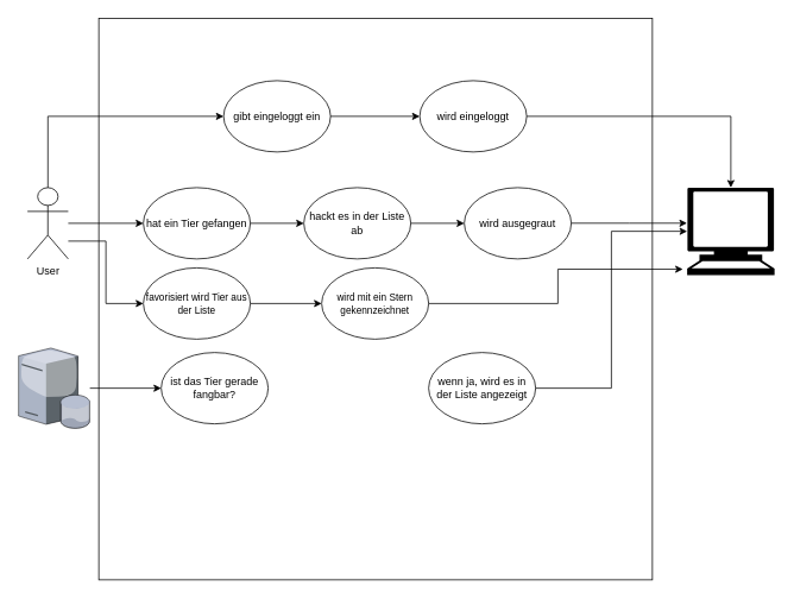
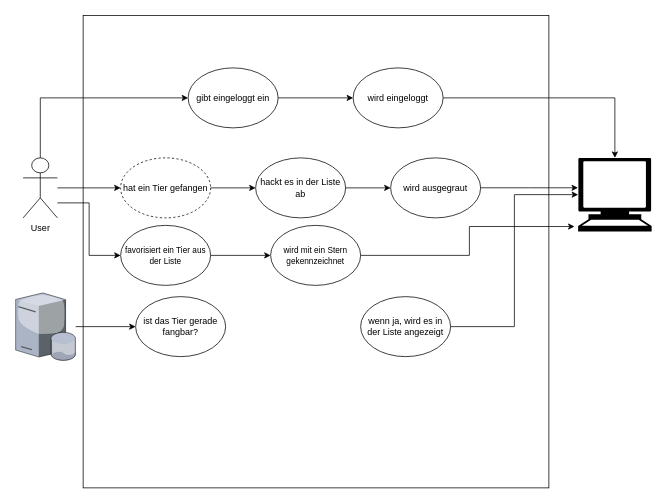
- <mxCell id="12" value="hat ein Tier gefangen" style="ellipse;whiteSpace=wrap;html=1;fillColor=none;" vertex="1" parent="1"><mxGeometry x="160" y="210" width="120" height="80" as="geometry" /></mxCell>
+ <mxCell id="12" value="hat ein Tier gefangen" style="ellipse;whiteSpace=wrap;html=1;fillColor=none;dashed=1;" vertex="1" parent="1"><mxGeometry x="160" y="210" width="120" height="80" as="geometry" /></mxCell>
- <mxCell id="24" value="&lt;font style=&quot;font-size: 11px&quot;&gt;favorisiert wird Tier aus der Liste&lt;/font&gt;" style="ellipse;whiteSpace=wrap;html=1;fillColor=none;" vertex="1" parent="1"><mxGeometry x="160" y="300" width="120" height="80" as="geometry" /></mxCell>
+ <mxCell id="24" value="&lt;font style=&quot;font-size: 11px&quot;&gt;favorisiert ein Tier aus der Liste&lt;/font&gt;" style="ellipse;whiteSpace=wrap;html=1;fillColor=none;" vertex="1" parent="1"><mxGeometry x="160" y="300" width="120" height="80" as="geometry" /></mxCell>
